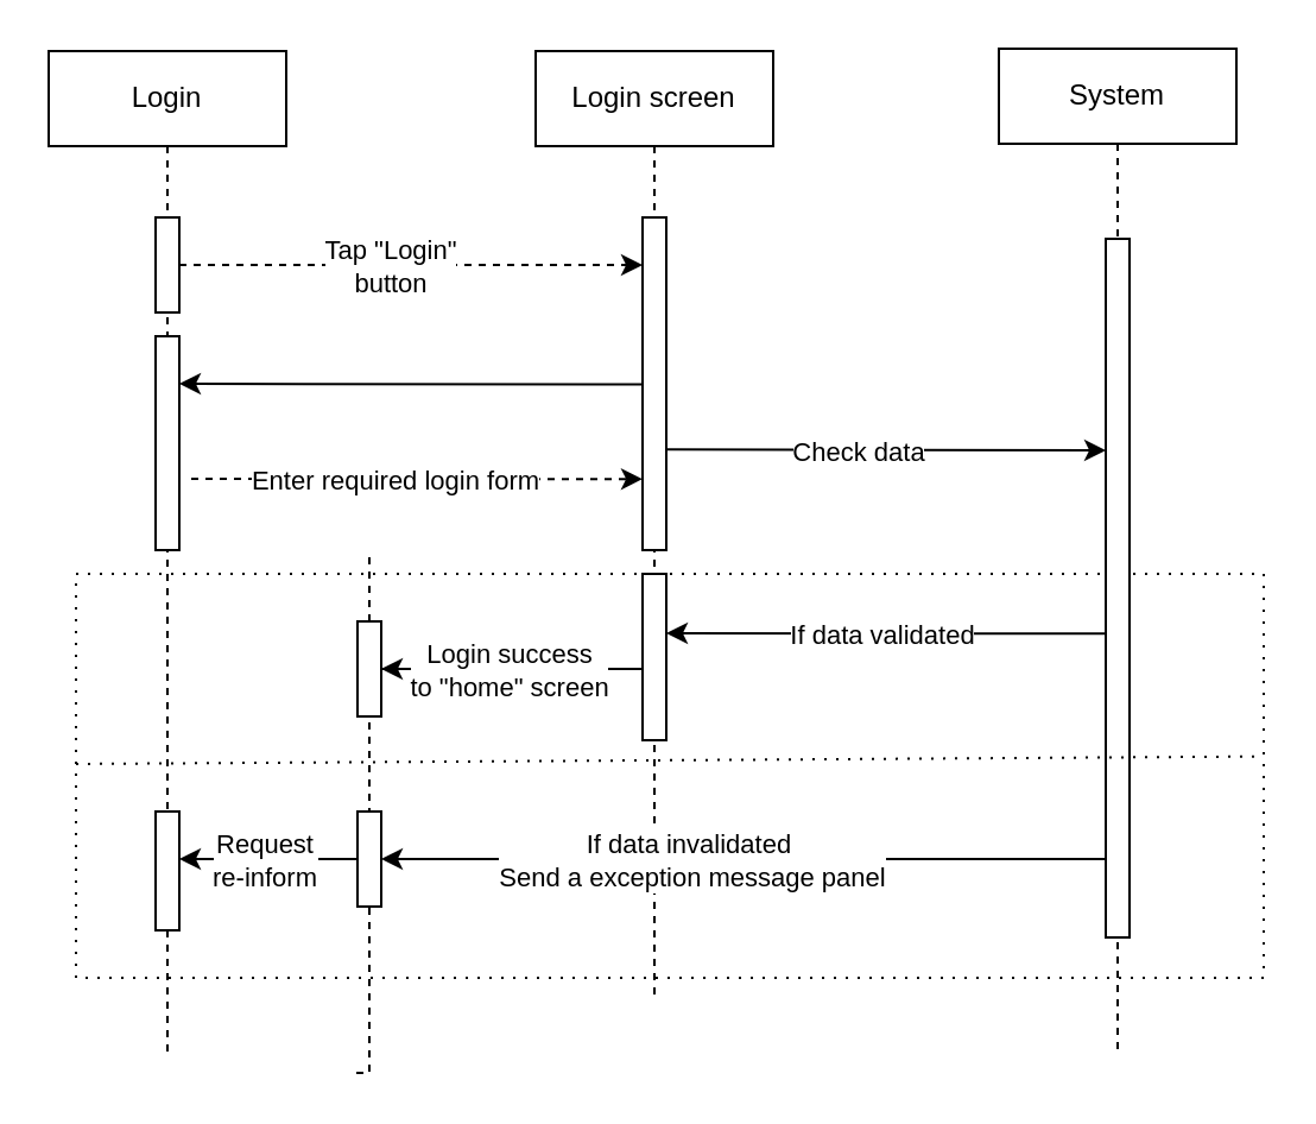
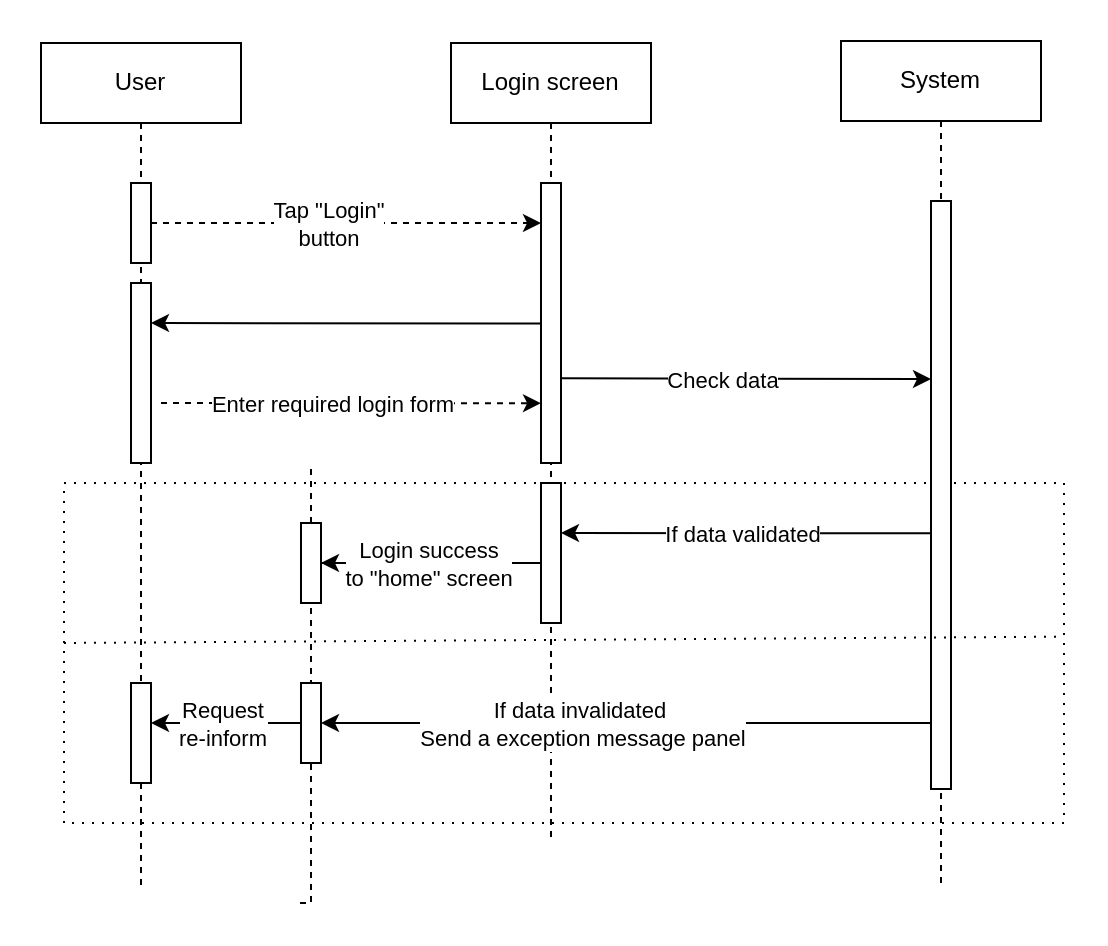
- <mxCell id="3" value="Login" style="shape=umlLifeline;perimeter=lifelinePerimeter;whiteSpace=wrap;html=1;container=0;dropTarget=0;collapsible=0;recursiveResize=0;outlineConnect=0;portConstraint=eastwest;newEdgeStyle={&quot;edgeStyle&quot;:&quot;elbowEdgeStyle&quot;,&quot;elbow&quot;:&quot;vertical&quot;,&quot;curved&quot;:0,&quot;rounded&quot;:0};" vertex="1" parent="1"><mxGeometry x="20" y="21" width="100" height="421" as="geometry" /></mxCell>
+ <mxCell id="3" value="User" style="shape=umlLifeline;perimeter=lifelinePerimeter;whiteSpace=wrap;html=1;container=0;dropTarget=0;collapsible=0;recursiveResize=0;outlineConnect=0;portConstraint=eastwest;newEdgeStyle={&quot;edgeStyle&quot;:&quot;elbowEdgeStyle&quot;,&quot;elbow&quot;:&quot;vertical&quot;,&quot;curved&quot;:0,&quot;rounded&quot;:0};" vertex="1" parent="1"><mxGeometry x="20" y="21" width="100" height="421" as="geometry" /></mxCell>
